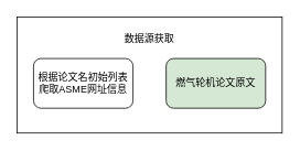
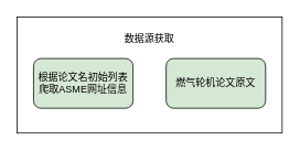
- <mxCell id="3" value="根据论文名初始列表爬取ASME网址信息" style="rounded=1;whiteSpace=wrap;html=1;" vertex="1" parent="1"><mxGeometry x="40" y="70" width="120" height="60" as="geometry" /></mxCell>
+ <mxCell id="3" value="根据论文名初始列表爬取ASME网址信息" style="rounded=1;whiteSpace=wrap;html=1;fillColor=#d5e8d4;" vertex="1" parent="1"><mxGeometry x="40" y="70" width="120" height="60" as="geometry" /></mxCell>
